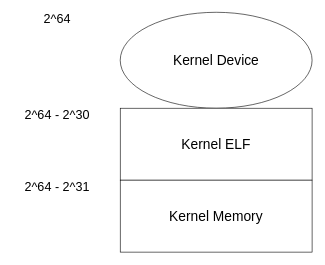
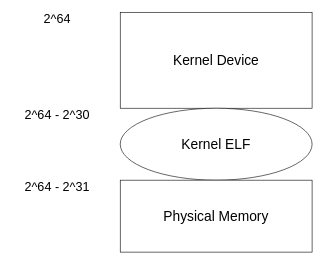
- <mxCell id="2" value="&lt;font style=&quot;font-size: 23px&quot;&gt;Kernel Device&lt;/font&gt;" style="ellipse;whiteSpace=wrap;html=1;" vertex="1" parent="1"><mxGeometry x="200" y="20" width="320" height="160" as="geometry" /></mxCell>
+ <mxCell id="2" value="&lt;font style=&quot;font-size: 23px&quot;&gt;Kernel Device&lt;/font&gt;" style="rounded=0;whiteSpace=wrap;html=1;" vertex="1" parent="1"><mxGeometry x="200" y="20" width="320" height="160" as="geometry" /></mxCell>
- <mxCell id="3" value="&lt;span&gt;&lt;font style=&quot;font-size: 23px&quot;&gt;Kernel ELF&lt;/font&gt;&lt;/span&gt;" style="rounded=0;whiteSpace=wrap;html=1;" vertex="1" parent="1"><mxGeometry x="200" y="180" width="320" height="120" as="geometry" /></mxCell>
+ <mxCell id="3" value="&lt;span&gt;&lt;font style=&quot;font-size: 23px&quot;&gt;Kernel ELF&lt;/font&gt;&lt;/span&gt;" style="ellipse;whiteSpace=wrap;html=1;" vertex="1" parent="1"><mxGeometry x="200" y="180" width="320" height="120" as="geometry" /></mxCell>
- <mxCell id="4" value="&lt;font style=&quot;font-size: 23px&quot;&gt;Kernel Memory&lt;/font&gt;" style="rounded=0;whiteSpace=wrap;html=1;" vertex="1" parent="1"><mxGeometry x="200" y="300" width="320" height="120" as="geometry" /></mxCell>
+ <mxCell id="4" value="&lt;font style=&quot;font-size: 23px&quot;&gt;Physical Memory&lt;/font&gt;" style="rounded=0;whiteSpace=wrap;html=1;" vertex="1" parent="1"><mxGeometry x="200" y="300" width="320" height="120" as="geometry" /></mxCell>
